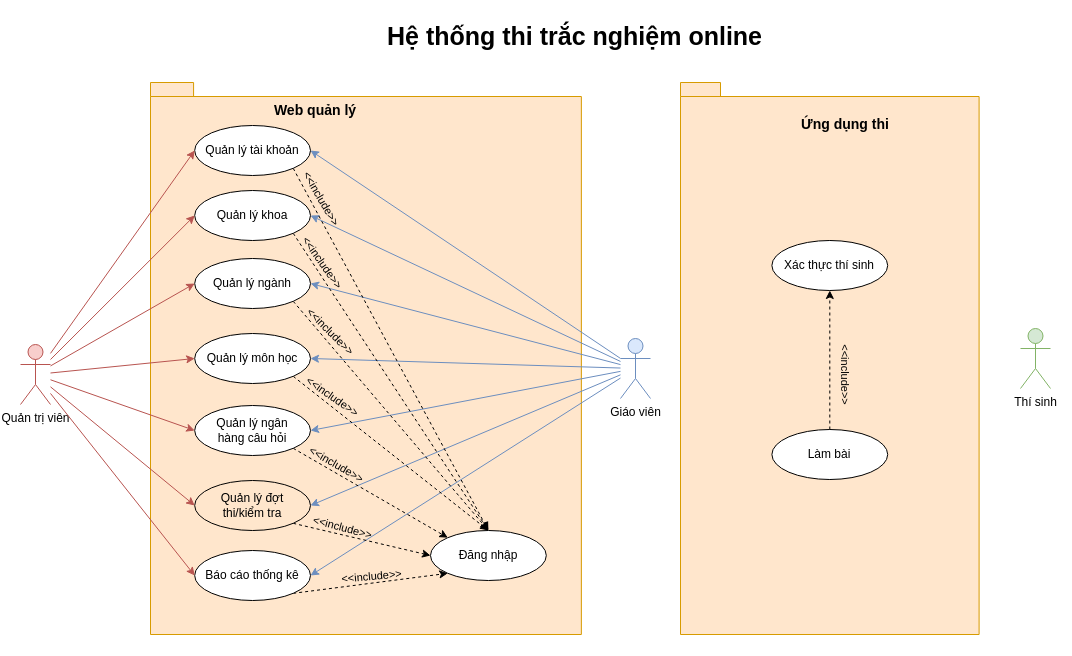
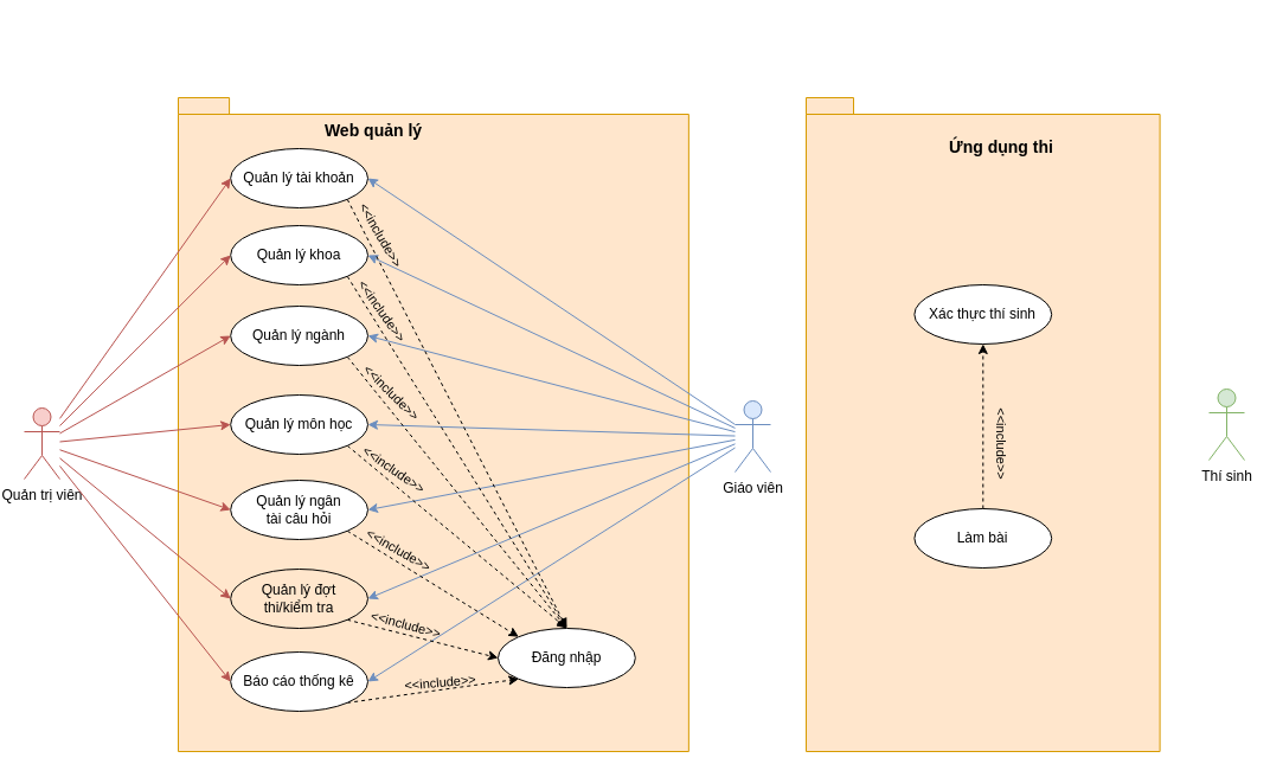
- <mxCell id="13" value="&lt;b&gt;&lt;font style=&quot;font-size: 25px;&quot;&gt;Hệ thống thi trắc nghiệm online&lt;/font&gt;&lt;/b&gt;" style="text;html=1;strokeColor=none;fillColor=none;align=center;verticalAlign=middle;whiteSpace=wrap;rounded=0;" vertex="1" parent="1"><mxGeometry x="150" y="20" width="848.6" height="30" as="geometry" /></mxCell>
- <mxCell id="30" value="Quản lý ngân&lt;br&gt;hàng câu hỏi" style="ellipse;whiteSpace=wrap;html=1;" vertex="1" parent="1"><mxGeometry x="194.19" y="405" width="115.81" height="50" as="geometry" /></mxCell>
+ <mxCell id="30" value="Quản lý ngân&lt;br&gt;tài câu hỏi" style="ellipse;whiteSpace=wrap;html=1;" vertex="1" parent="1"><mxGeometry x="194.19" y="405" width="115.81" height="50" as="geometry" /></mxCell>
- <mxCell id="20" value="Đăng nhập" style="ellipse;whiteSpace=wrap;html=1;" vertex="1" parent="1"><mxGeometry x="430" y="530" width="115.81" height="50" as="geometry" /></mxCell>
+ <mxCell id="20" value="Đăng nhập" style="ellipse;whiteSpace=wrap;html=1;" vertex="1" parent="1"><mxGeometry x="420" y="530" width="115.81" height="50" as="geometry" /></mxCell>
